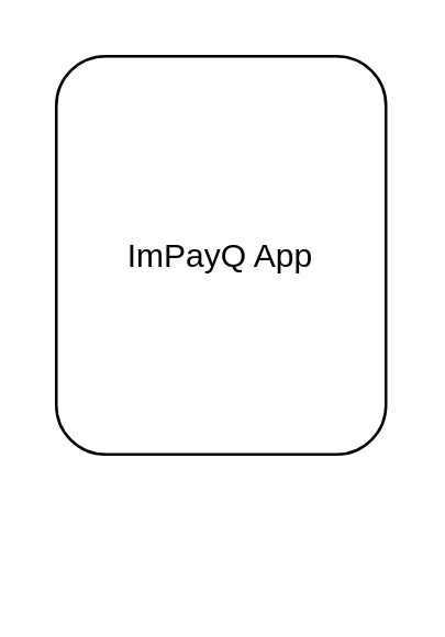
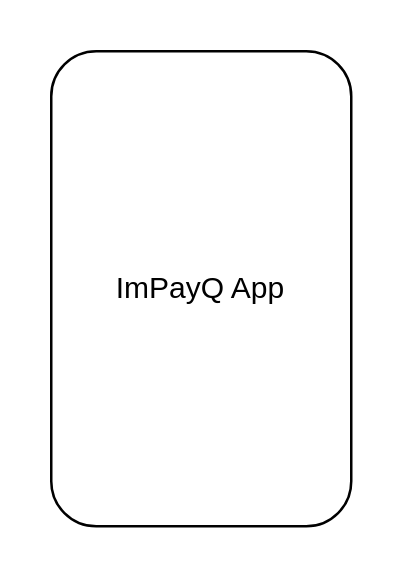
- <mxCell id="2" value="ImPayQ App" style="rounded=1;whiteSpace=wrap;html=1;" vertex="1" parent="1"><mxGeometry x="20" y="20" width="120" height="145" as="geometry" /></mxCell>
+ <mxCell id="2" value="ImPayQ App" style="rounded=1;whiteSpace=wrap;html=1;" vertex="1" parent="1"><mxGeometry x="20" y="20" width="120" height="190" as="geometry" /></mxCell>
